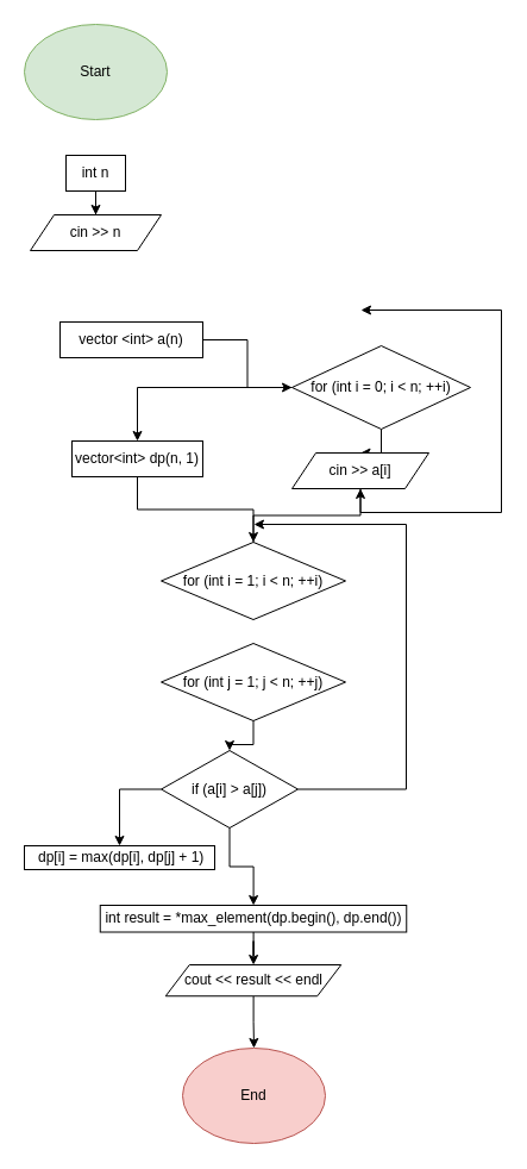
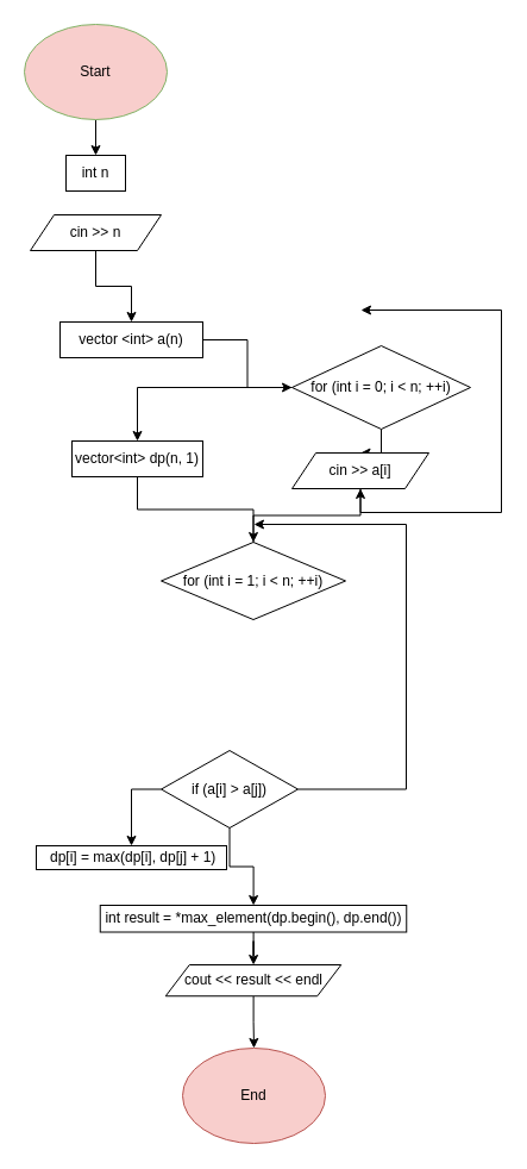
- <mxCell id="3" value="Start" style="ellipse;whiteSpace=wrap;html=1;fillColor=#d5e8d4;strokeColor=#82b366;" vertex="1" parent="1"><mxGeometry width="120" height="80" as="geometry" x="20" y="20" /></mxCell>
+ <mxCell id="3" value="Start" style="ellipse;whiteSpace=wrap;html=1;fillColor=#f8cecc;strokeColor=#82b366;" vertex="1" parent="1"><mxGeometry width="120" height="80" as="geometry" x="20" y="20" /></mxCell>
+ <mxCell id="2" value="" style="edgeStyle=orthogonalEdgeStyle;rounded=0;orthogonalLoop=1;jettySize=auto;html=1;" edge="1" parent="1" source="3" target="5"><mxGeometry relative="1" as="geometry" /></mxCell>
- <mxCell id="4" value="" style="edgeStyle=orthogonalEdgeStyle;rounded=0;orthogonalLoop=1;jettySize=auto;html=1;" edge="1" parent="1" source="5" target="7"><mxGeometry relative="1" as="geometry" /></mxCell>
+ <mxCell id="6" value="" style="edgeStyle=orthogonalEdgeStyle;rounded=0;orthogonalLoop=1;jettySize=auto;html=1;" edge="1" parent="1" source="7" target="9"><mxGeometry relative="1" as="geometry" /></mxCell>
- <mxCell id="20" value="for (int j = 1; j &amp;lt; n; ++j)" style="rhombus;whiteSpace=wrap;html=1;rounded=0;" vertex="1" parent="1"><mxGeometry x="135" y="540" width="155" height="65" as="geometry" /></mxCell>
- <mxCell id="19" value="" style="edgeStyle=orthogonalEdgeStyle;rounded=0;orthogonalLoop=1;jettySize=auto;html=1;" edge="1" parent="1" source="20" target="24"><mxGeometry relative="1" as="geometry" /></mxCell>
- <mxCell id="25" value="&amp;nbsp;dp[i] = max(dp[i], dp[j] + 1)" style="whiteSpace=wrap;html=1;rounded=0;" vertex="1" parent="1"><mxGeometry y="710" width="160" height="20" as="geometry" x="20" /></mxCell>
+ <mxCell id="25" value="&amp;nbsp;dp[i] = max(dp[i], dp[j] + 1)" style="whiteSpace=wrap;html=1;rounded=0;" vertex="1" parent="1"><mxGeometry x="30" y="710" width="160" height="20" as="geometry" /></mxCell>
